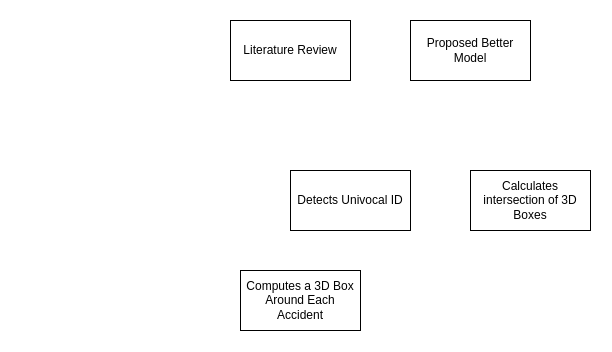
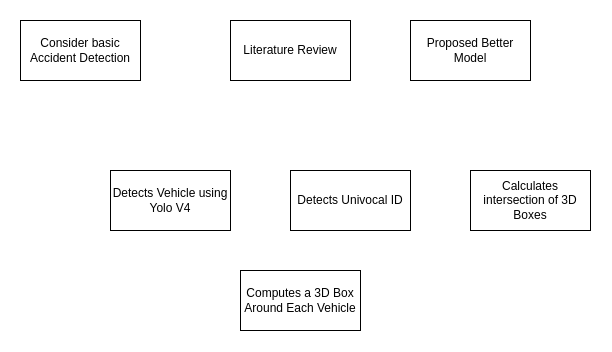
+ <mxCell id="2" value="Consider basic Accident Detection" style="rounded=0;whiteSpace=wrap;html=1;" vertex="1" parent="1"><mxGeometry x="20" y="20" width="120" height="60" as="geometry" /></mxCell>
+ <mxCell id="5" value="Detects Vehicle using Yolo V4" style="rounded=0;whiteSpace=wrap;html=1;" vertex="1" parent="1"><mxGeometry x="110" y="170" width="120" height="60" as="geometry" /></mxCell>
- <mxCell id="7" value="Computes a 3D Box Around Each Accident" style="rounded=0;whiteSpace=wrap;html=1;" vertex="1" parent="1"><mxGeometry x="240" y="270" width="120" height="60" as="geometry" /></mxCell>
+ <mxCell id="7" value="Computes a 3D Box Around Each Vehicle" style="rounded=0;whiteSpace=wrap;html=1;" vertex="1" parent="1"><mxGeometry x="240" y="270" width="120" height="60" as="geometry" /></mxCell>
